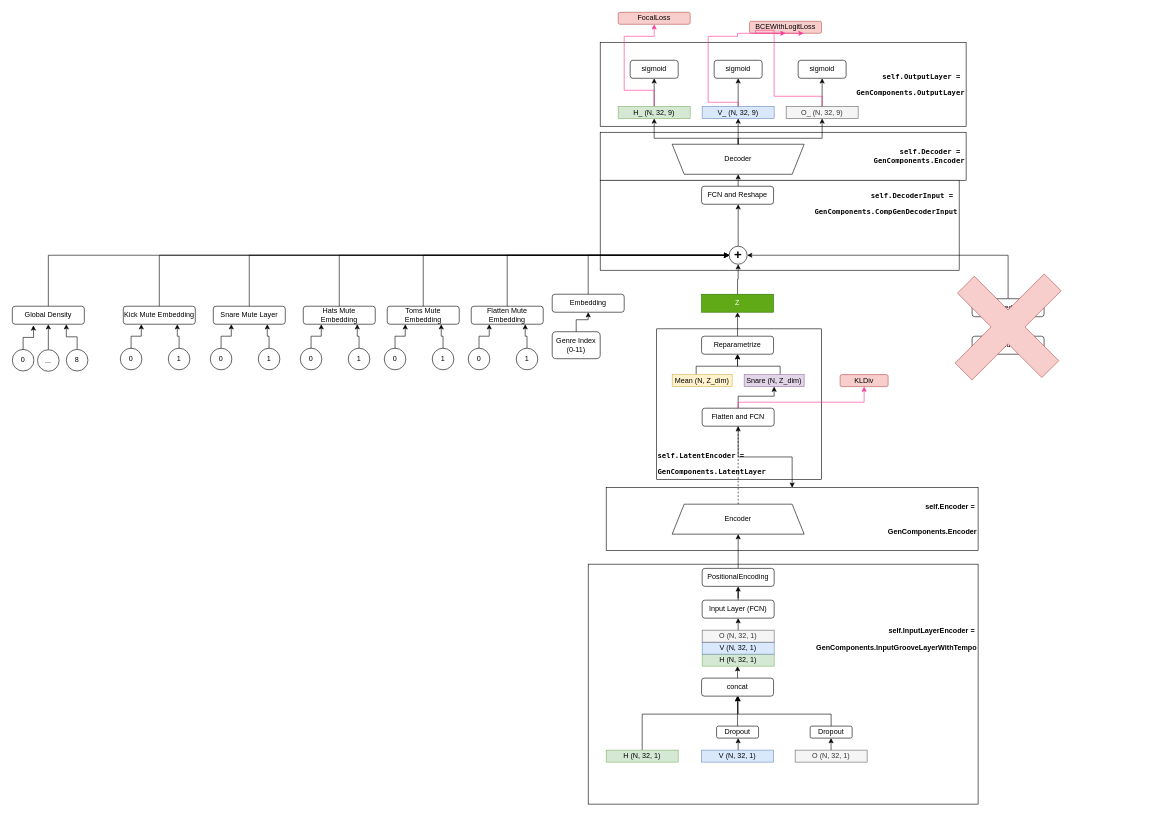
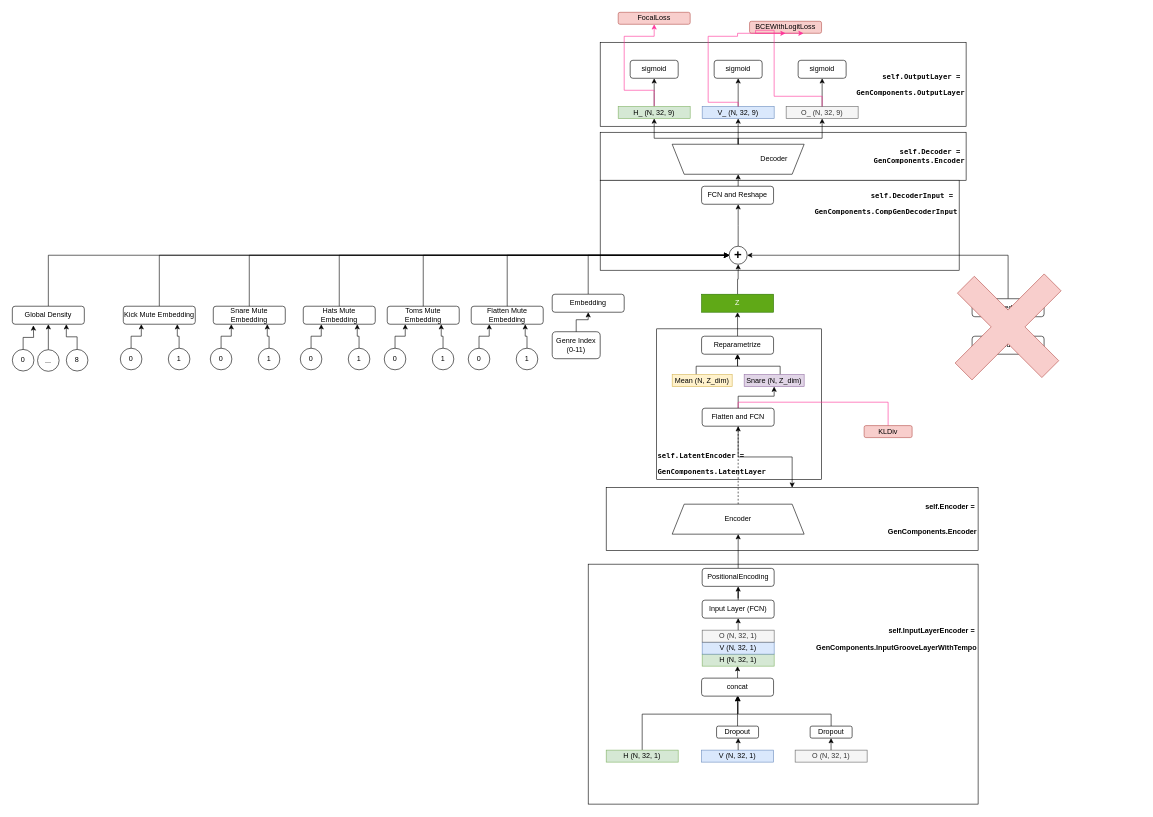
- <mxCell id="56" value="Decoder" style="text;html=1;strokeColor=none;fillColor=none;align=center;verticalAlign=middle;whiteSpace=wrap;rounded=0;" parent="54" vertex="1"><mxGeometry x="80" y="10" width="60" height="30" as="geometry" /></mxCell>
+ <mxCell id="56" value="Decoder" style="text;html=1;strokeColor=none;fillColor=none;align=center;verticalAlign=middle;whiteSpace=wrap;rounded=0;" parent="54" vertex="1"><mxGeometry x="140" y="10" width="60" height="30" as="geometry" /></mxCell>
- <mxCell id="97" value="Snare Mute Layer" style="rounded=1;whiteSpace=wrap;html=1;" vertex="1" parent="95"><mxGeometry x="5" width="120" height="30" as="geometry" /></mxCell>
+ <mxCell id="97" value="Snare Mute Embedding" style="rounded=1;whiteSpace=wrap;html=1;" vertex="1" parent="95"><mxGeometry x="5" width="120" height="30" as="geometry" /></mxCell>
- <mxCell id="73" value="KLDiv" style="rounded=1;whiteSpace=wrap;html=1;fillColor=#f8cecc;strokeColor=#b85450;" parent="1" vertex="1"><mxGeometry x="1400" y="624" width="80" height="20" as="geometry" /></mxCell>
+ <mxCell id="73" value="KLDiv" style="rounded=1;whiteSpace=wrap;html=1;fillColor=#f8cecc;strokeColor=#b85450;" parent="1" vertex="1"><mxGeometry x="1440" y="709" width="80" height="20" as="geometry" /></mxCell>
